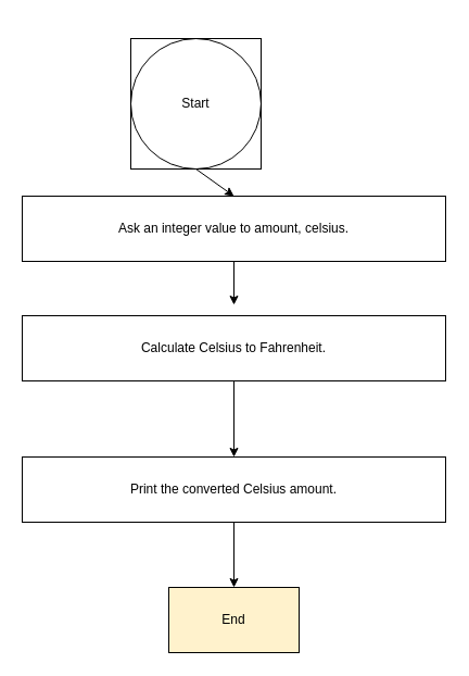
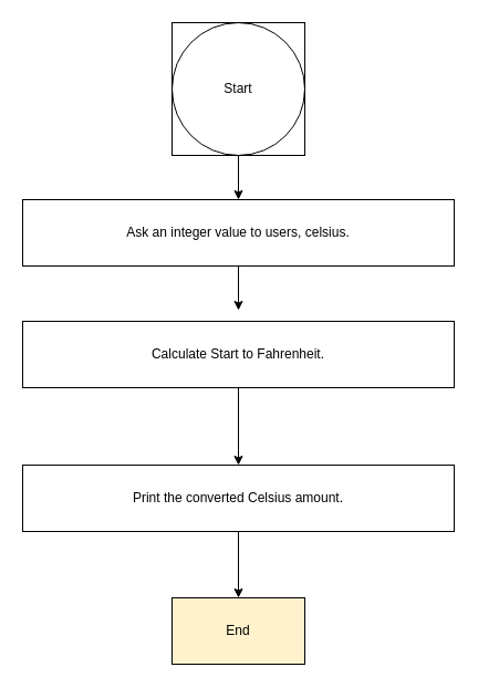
- <mxCell id="3" value="Start" style="shape=stencil(tZThDoIgEICfhr8NYT1Ao3oP0jOZBAwo6+1D0S1NXWu4Oba70+8+kRNR5ipuABFcIXpEhGQYhzXEzSTmzkDuY/LBreAXCbHivNU1NKLwPUOoCqzwbZWeED6Ee9qLslwrFSBCKzeqfNQDjAsVnsXPCOvbv0aRCfwbeLC9ZMwicv4du9tvA8428h1jB/vkvunAY+Nsqw+XDJz9j6UsZJYON2UXntdXq++qmJWx7Vytn/fpME6HdVZooS1lpbaw4lMKKeNMr+wgSCmMg8TeA32xffdiX/5dNv7IusQb);whiteSpace=wrap;html=1;" vertex="1" parent="1"><mxGeometry x="120" y="35" width="120" height="120" as="geometry" /></mxCell>
+ <mxCell id="3" value="Start" style="shape=stencil(tZThDoIgEICfhr8NYT1Ao3oP0jOZBAwo6+1D0S1NXWu4Oba70+8+kRNR5ipuABFcIXpEhGQYhzXEzSTmzkDuY/LBreAXCbHivNU1NKLwPUOoCqzwbZWeED6Ee9qLslwrFSBCKzeqfNQDjAsVnsXPCOvbv0aRCfwbeLC9ZMwicv4du9tvA8428h1jB/vkvunAY+Nsqw+XDJz9j6UsZJYON2UXntdXq++qmJWx7Vytn/fpME6HdVZooS1lpbaw4lMKKeNMr+wgSCmMg8TeA32xffdiX/5dNv7IusQb);whiteSpace=wrap;html=1;" vertex="1" parent="1"><mxGeometry x="155" width="120" height="120" as="geometry" y="20" /></mxCell>
- <mxCell id="5" value="Ask an integer value to amount, celsius." style="whiteSpace=wrap;html=1;" vertex="1" parent="1"><mxGeometry x="20" y="180" width="390" height="60" as="geometry" /></mxCell>
+ <mxCell id="5" value="Ask an integer value to users, celsius." style="whiteSpace=wrap;html=1;" vertex="1" parent="1"><mxGeometry x="20" y="180" width="390" height="60" as="geometry" /></mxCell>
- <mxCell id="7" value="Calculate Celsius to Fahrenheit." style="whiteSpace=wrap;html=1;" vertex="1" parent="1"><mxGeometry x="20" y="290" width="390" height="60" as="geometry" /></mxCell>
+ <mxCell id="7" value="Calculate Start to Fahrenheit." style="whiteSpace=wrap;html=1;" vertex="1" parent="1"><mxGeometry x="20" y="290" width="390" height="60" as="geometry" /></mxCell>
